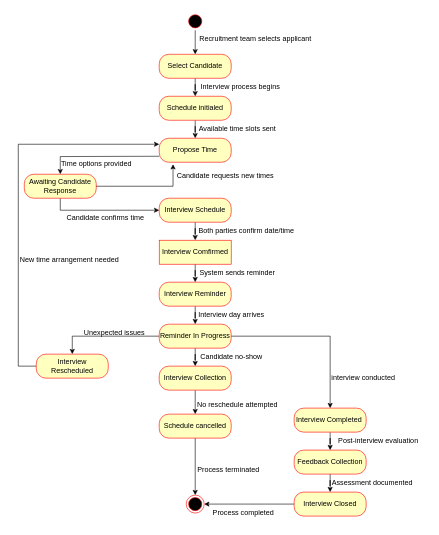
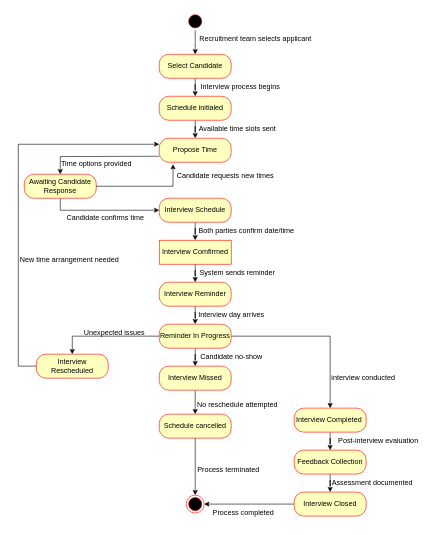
- <mxCell id="27" value="Interview Collection" style="rounded=1;whiteSpace=wrap;html=1;arcSize=40;fontColor=#000000;fillColor=#ffffc0;strokeColor=#ff0000;" parent="1" vertex="1"><mxGeometry x="265" y="610" width="120" height="40" as="geometry" /></mxCell>
+ <mxCell id="27" value="Interview Missed" style="rounded=1;whiteSpace=wrap;html=1;arcSize=40;fontColor=#000000;fillColor=#ffffc0;strokeColor=#ff0000;" parent="1" vertex="1"><mxGeometry x="265" y="610" width="120" height="40" as="geometry" /></mxCell>
